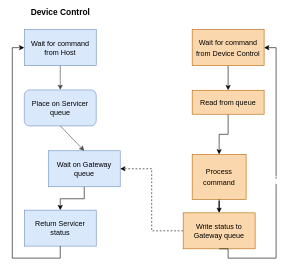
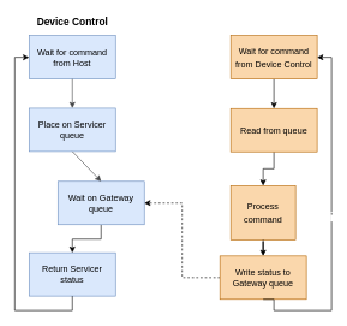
- <mxCell id="3" value="Device Control" style="text;html=1;align=center;verticalAlign=middle;resizable=0;points=[];autosize=1;strokeColor=none;fillColor=none;fontStyle=1;fontSize=14;" parent="1" vertex="1"><mxGeometry x="45" y="10" width="110" height="20" as="geometry" /></mxCell>
+ <mxCell id="3" value="Device Control" style="text;html=1;align=center;verticalAlign=middle;resizable=0;points=[];autosize=1;strokeColor=none;fillColor=none;fontStyle=1;fontSize=14;" parent="1" vertex="1"><mxGeometry x="45" y="20" width="110" height="20" as="geometry" /></mxCell>
- <mxCell id="11" value="&lt;div style=&quot;line-height: 18px;&quot;&gt;Read from queue&lt;/div&gt;" style="rounded=0;whiteSpace=wrap;html=1;fillColor=#fad7ac;strokeColor=#b46504;" parent="1" vertex="1"><mxGeometry x="320" y="150" width="120" height="40" as="geometry" /></mxCell>
+ <mxCell id="11" value="&lt;div style=&quot;line-height: 18px;&quot;&gt;Read from queue&lt;/div&gt;" style="rounded=0;whiteSpace=wrap;html=1;fillColor=#fad7ac;strokeColor=#b46504;" parent="1" vertex="1"><mxGeometry x="320" y="150" width="120" height="60" as="geometry" /></mxCell>
- <mxCell id="5" value="Place on Servicer&lt;br&gt;queue" style="whiteSpace=wrap;html=1;fillColor=#dae8fc;strokeColor=#6c8ebf;rounded=1;" parent="1" vertex="1"><mxGeometry x="40" y="149.5" width="120" height="60" as="geometry" /></mxCell>
+ <mxCell id="5" value="Place on Servicer&lt;br&gt;queue" style="whiteSpace=wrap;html=1;rounded=0;fillColor=#dae8fc;strokeColor=#6c8ebf;" parent="1" vertex="1"><mxGeometry x="40" y="149.5" width="120" height="60" as="geometry" /></mxCell>
